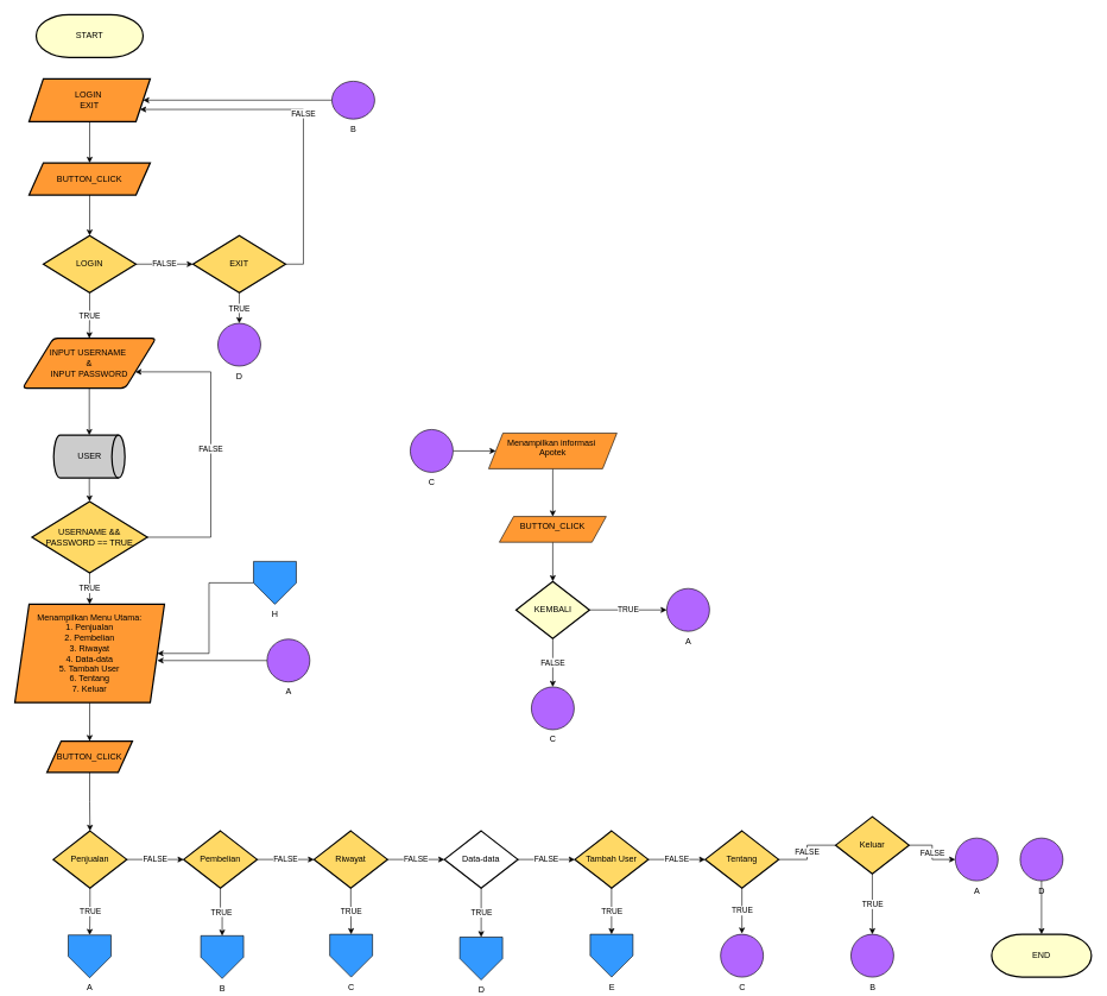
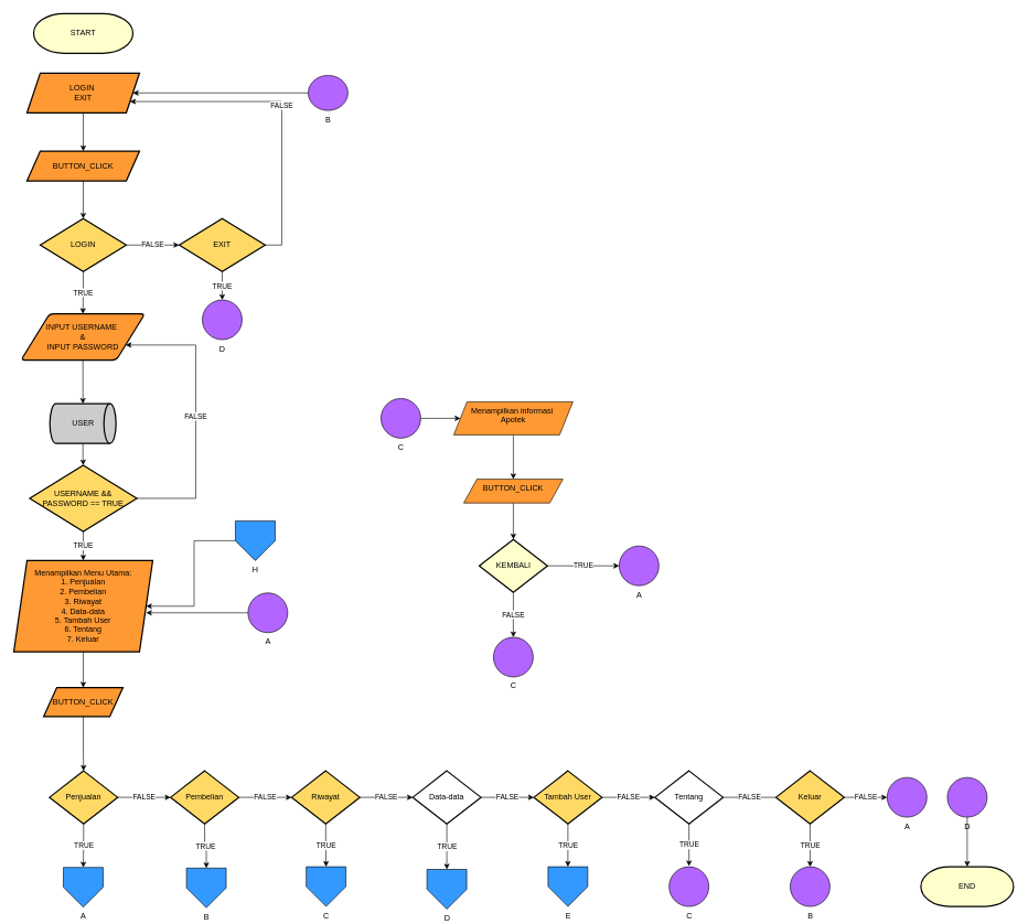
- <mxCell id="30" value="Keluar" style="rhombus;whiteSpace=wrap;html=1;strokeWidth=2;fillColor=#FFD966;" parent="1" vertex="1"><mxGeometry x="1172" y="1145" width="103" height="80" as="geometry" /></mxCell>
+ <mxCell id="30" value="Keluar" style="rhombus;whiteSpace=wrap;html=1;strokeWidth=2;fillColor=#FFD966;" parent="1" vertex="1"><mxGeometry x="1172" y="1165" width="103" height="80" as="geometry" /></mxCell>
- <mxCell id="27" value="Tentang" style="rhombus;whiteSpace=wrap;html=1;strokeWidth=2;fillColor=#FFD966;" parent="1" vertex="1"><mxGeometry x="989" y="1165" width="103" height="80" as="geometry" /></mxCell>
+ <mxCell id="27" value="Tentang" style="rhombus;whiteSpace=wrap;html=1;strokeWidth=2;fillColor=#ffffff;" parent="1" vertex="1"><mxGeometry x="989" y="1165" width="103" height="80" as="geometry" /></mxCell>
